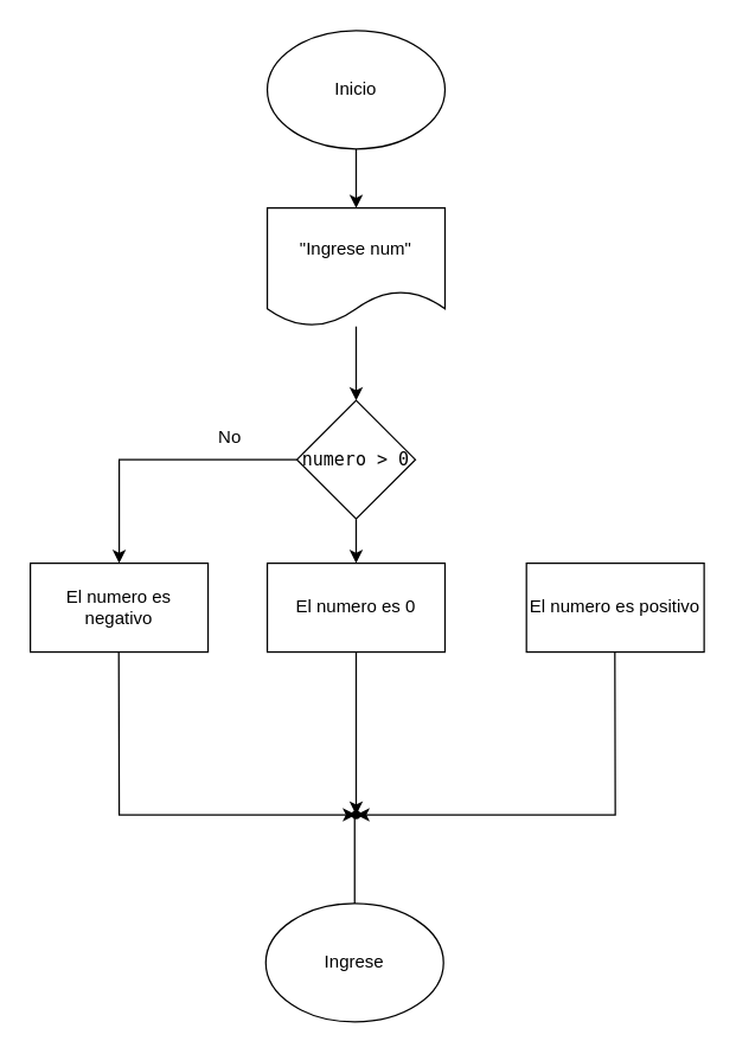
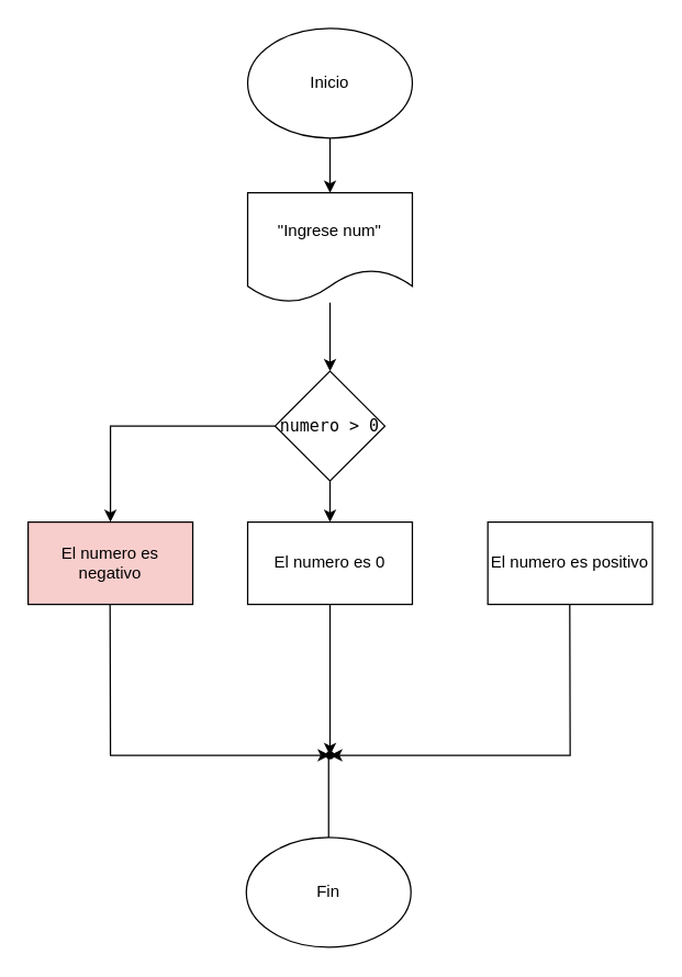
- <mxCell id="18" value="No" style="text;html=1;align=center;verticalAlign=middle;whiteSpace=wrap;rounded=0;" vertex="1" parent="1"><mxGeometry x="125" y="280" width="60" height="30" as="geometry" /></mxCell>
- <mxCell id="10" value="El numero es negativo" style="whiteSpace=wrap;html=1;" parent="1" vertex="1"><mxGeometry x="20" y="380" width="120" height="60" as="geometry" /></mxCell>
+ <mxCell id="10" value="El numero es negativo" style="whiteSpace=wrap;html=1;fillColor=#f8cecc;" parent="1" vertex="1"><mxGeometry x="20" y="380" width="120" height="60" as="geometry" /></mxCell>
- <mxCell id="17" value="Ingrese" style="ellipse;whiteSpace=wrap;html=1;" parent="1" vertex="1"><mxGeometry x="179" y="610" width="120" height="80" as="geometry" /></mxCell>
+ <mxCell id="17" value="Fin" style="ellipse;whiteSpace=wrap;html=1;" parent="1" vertex="1"><mxGeometry x="179" y="610" width="120" height="80" as="geometry" /></mxCell>
